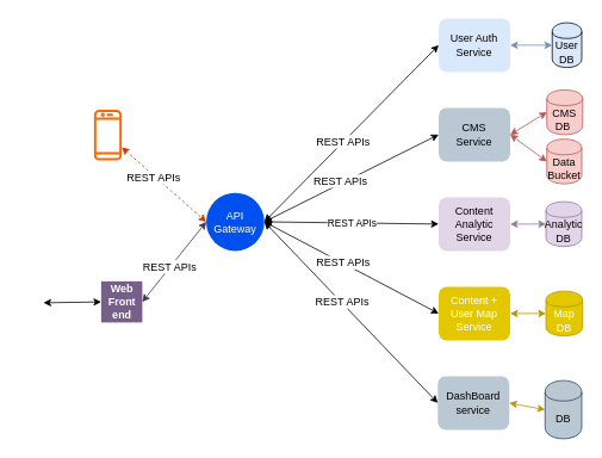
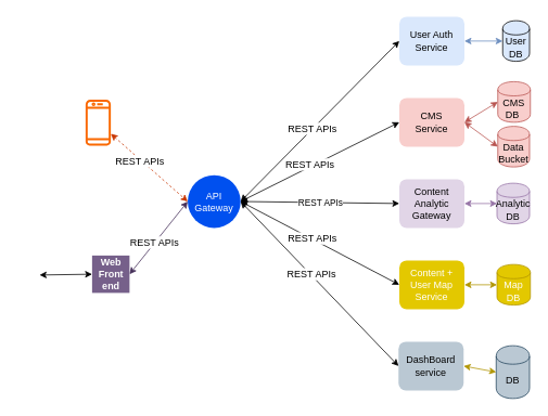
- <mxCell id="16" value="CMS&lt;br&gt;Service" style="rounded=1;whiteSpace=wrap;html=1;fillColor=#bac8d3;strokeColor=none;" parent="1" vertex="1"><mxGeometry x="490" y="120" width="80" height="60" as="geometry" /></mxCell>
+ <mxCell id="16" value="CMS&lt;br&gt;Service" style="rounded=1;whiteSpace=wrap;html=1;fillColor=#f8cecc;strokeColor=none;" parent="1" vertex="1"><mxGeometry x="490" y="120" width="80" height="60" as="geometry" /></mxCell>
- <mxCell id="17" value="Content Analytic Service" style="rounded=1;whiteSpace=wrap;html=1;fillColor=#e1d5e7;strokeColor=none;" parent="1" vertex="1"><mxGeometry x="490" y="220" width="80" height="60" as="geometry" /></mxCell>
+ <mxCell id="17" value="Content Analytic Gateway" style="rounded=1;whiteSpace=wrap;html=1;fillColor=#e1d5e7;strokeColor=none;" parent="1" vertex="1"><mxGeometry x="490" y="220" width="80" height="60" as="geometry" /></mxCell>
